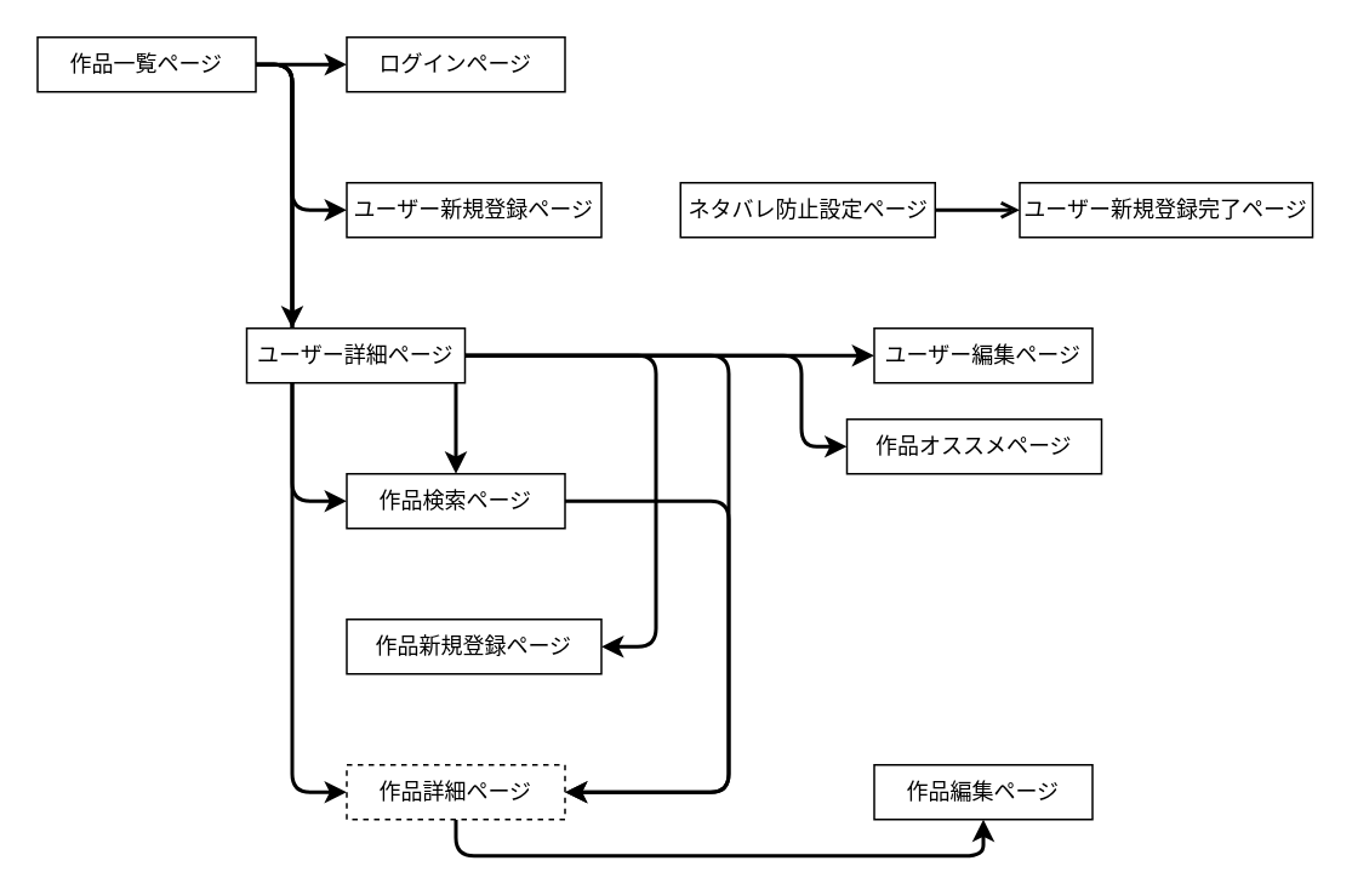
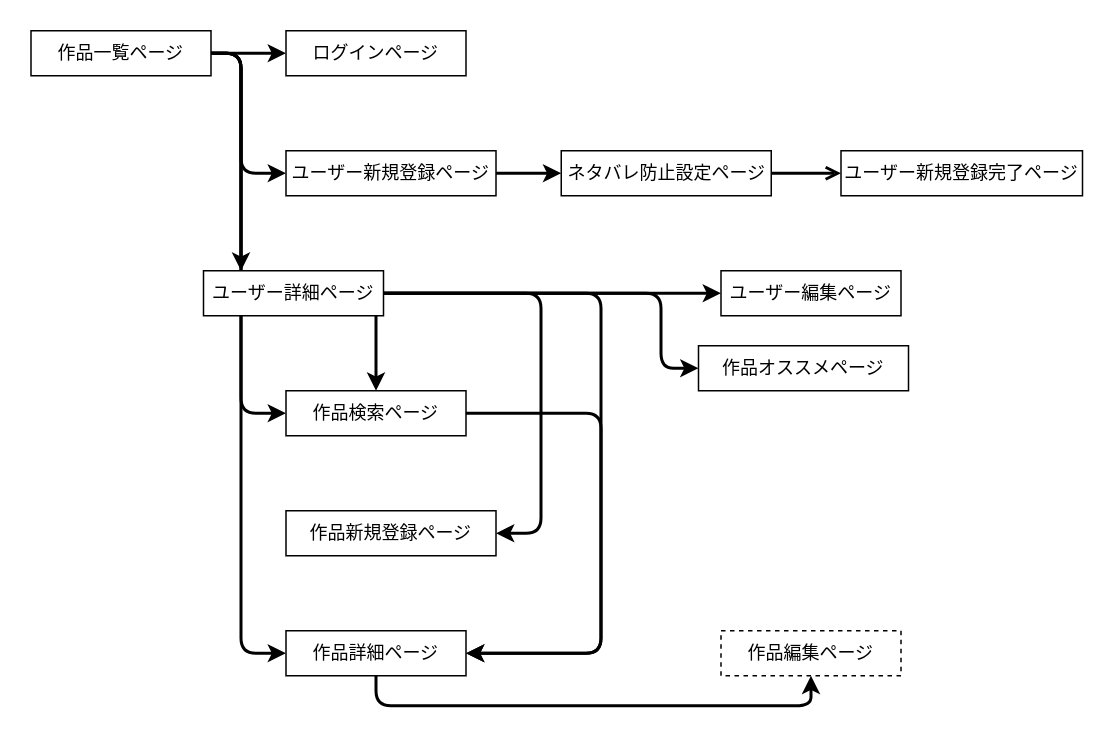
+ <mxCell id="19" style="edgeStyle=none;html=1;startArrow=none;startFill=0;strokeWidth=2;" edge="1" parent="1" source="20" target="22"><mxGeometry relative="1" as="geometry"><mxPoint x="440" y="185" as="targetPoint" /></mxGeometry></mxCell>
- <mxCell id="8" value="作品詳細ページ" style="whiteSpace=wrap;html=1;dashed=1;" vertex="1" parent="1"><mxGeometry x="190" y="420" width="120" height="30" as="geometry" /></mxCell>
+ <mxCell id="8" value="作品詳細ページ" style="whiteSpace=wrap;html=1;" vertex="1" parent="1"><mxGeometry x="190" y="420" width="120" height="30" as="geometry" /></mxCell>
- <mxCell id="26" value="作品編集ページ" style="whiteSpace=wrap;html=1;" vertex="1" parent="1"><mxGeometry x="480" y="420" width="120" height="30" as="geometry" /></mxCell>
+ <mxCell id="26" value="作品編集ページ" style="whiteSpace=wrap;html=1;dashed=1;" vertex="1" parent="1"><mxGeometry x="480" y="420" width="120" height="30" as="geometry" /></mxCell>
